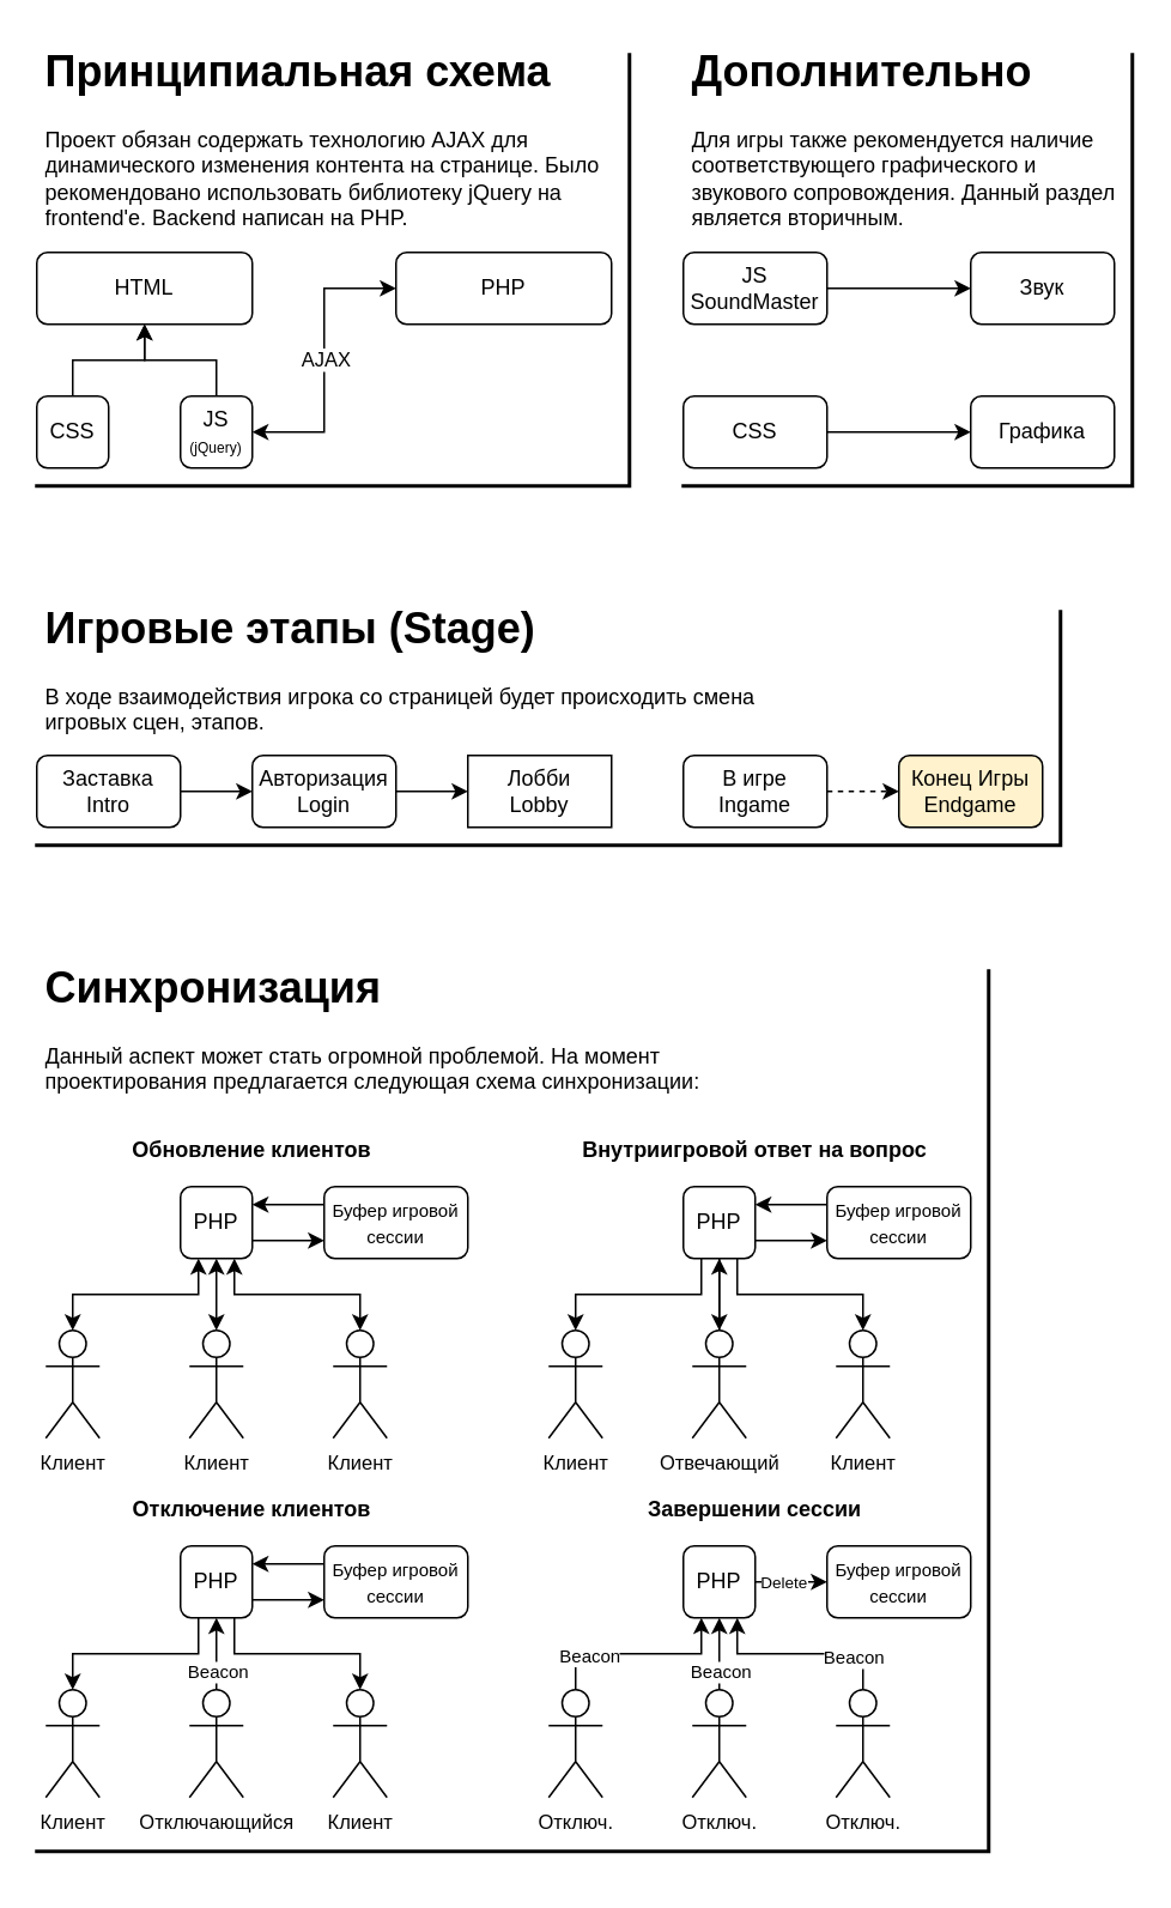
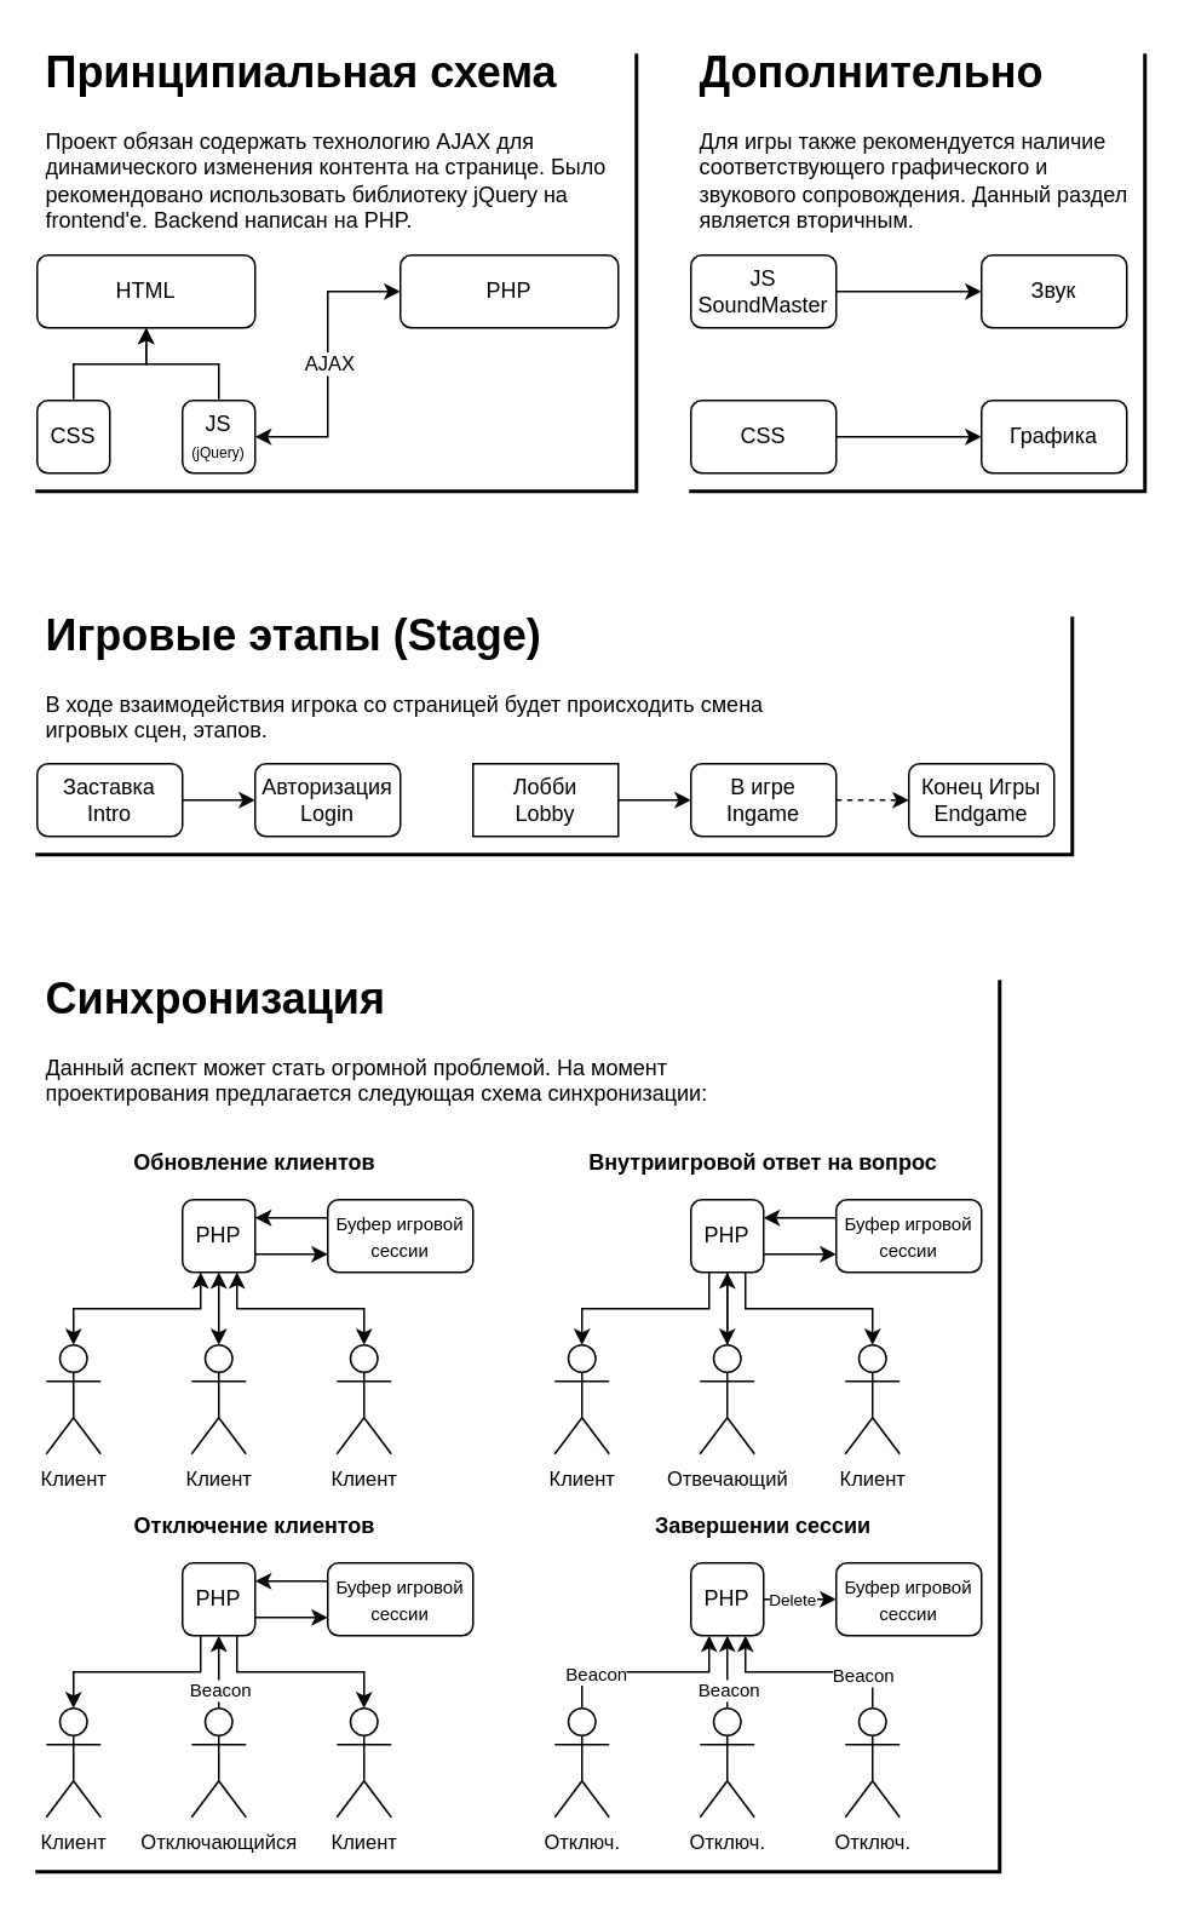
- <mxCell id="84" style="edgeStyle=orthogonalEdgeStyle;rounded=0;orthogonalLoop=1;jettySize=auto;html=1;exitX=1;exitY=0.5;exitDx=0;exitDy=0;entryX=0;entryY=0.5;entryDx=0;entryDy=0;startArrow=none;startFill=0;strokeWidth=1;fontSize=12;" edge="1" parent="1" source="85" target="16"><mxGeometry relative="1" as="geometry" /></mxCell>
+ <mxCell id="15" style="edgeStyle=orthogonalEdgeStyle;rounded=0;orthogonalLoop=1;jettySize=auto;html=1;exitX=1;exitY=0.5;exitDx=0;exitDy=0;entryX=0;entryY=0.5;entryDx=0;entryDy=0;startArrow=none;startFill=0;" edge="1" parent="1" source="16" target="18"><mxGeometry relative="1" as="geometry" /></mxCell>
- <mxCell id="19" value="&lt;span&gt;Конец Игры&lt;br&gt;Endgame&lt;br&gt;&lt;/span&gt;" style="rounded=1;whiteSpace=wrap;html=1;align=center;fillColor=#fff2cc;" vertex="1" parent="1"><mxGeometry x="500" y="420" width="80" height="40" as="geometry" /></mxCell>
+ <mxCell id="19" value="&lt;span&gt;Конец Игры&lt;br&gt;Endgame&lt;br&gt;&lt;/span&gt;" style="rounded=1;whiteSpace=wrap;html=1;align=center;" vertex="1" parent="1"><mxGeometry x="500" y="420" width="80" height="40" as="geometry" /></mxCell>
